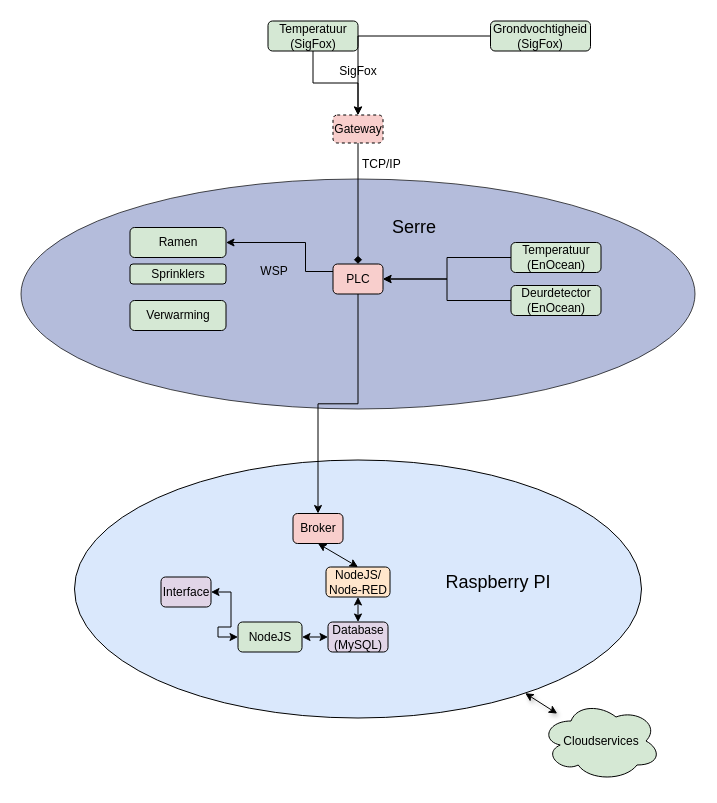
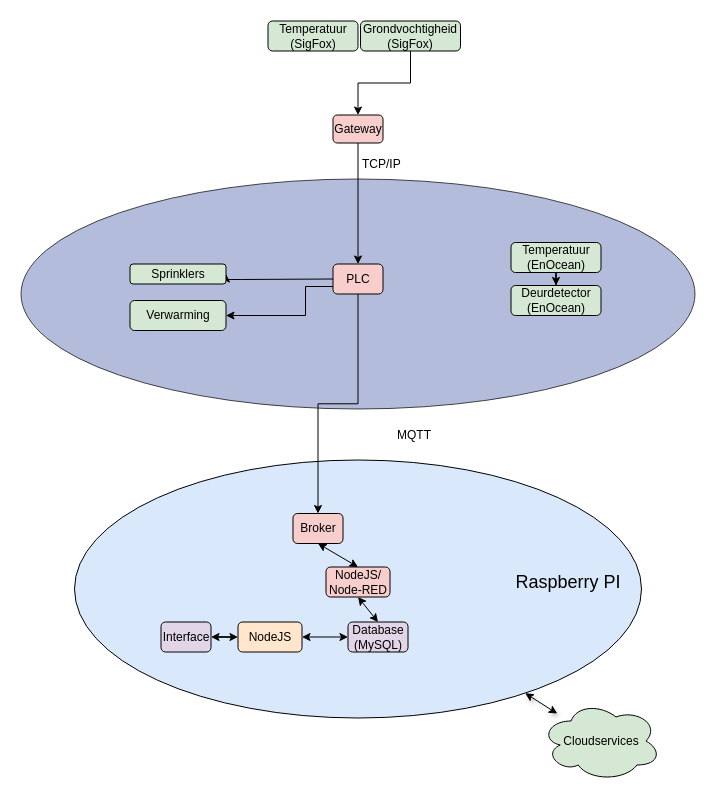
- <mxCell id="27" value="Grondvochtigheid (SigFox)" style="rounded=1;whiteSpace=wrap;html=1;fillColor=#d5e8d4;strokeColor=#000000;" parent="1" vertex="1"><mxGeometry x="490" y="20.5" width="100" height="30" as="geometry" /></mxCell>
+ <mxCell id="27" value="Grondvochtigheid (SigFox)" style="rounded=1;whiteSpace=wrap;html=1;fillColor=#d5e8d4;strokeColor=#000000;" parent="1" vertex="1"><mxGeometry x="360" y="20.5" width="100" height="30" as="geometry" /></mxCell>
- <mxCell id="30" value="SigFox" style="text;html=1;strokeColor=none;fillColor=none;align=center;verticalAlign=middle;whiteSpace=wrap;rounded=0;" parent="1" vertex="1"><mxGeometry x="338" y="61" width="40" height="20" as="geometry" /></mxCell>
- <mxCell id="23" style="edgeStyle=orthogonalEdgeStyle;rounded=0;orthogonalLoop=1;jettySize=auto;html=1;" parent="1" source="24" target="29" edge="1"><mxGeometry relative="1" as="geometry" /></mxCell>
- <mxCell id="29" value="Gateway" style="rounded=1;whiteSpace=wrap;html=1;fillColor=#f8cecc;strokeColor=#000000;dashed=1;" parent="1" vertex="1"><mxGeometry x="332.5" y="114.5" width="50" height="28" as="geometry" /></mxCell>
+ <mxCell id="29" value="Gateway" style="rounded=1;whiteSpace=wrap;html=1;fillColor=#f8cecc;strokeColor=#000000;" parent="1" vertex="1"><mxGeometry x="332.5" y="114.5" width="50" height="28" as="geometry" /></mxCell>
- <mxCell id="25" value="&lt;font style=&quot;font-size: 18px&quot;&gt;Serre&lt;/font&gt;" style="text;html=1;strokeColor=none;fillColor=none;align=center;verticalAlign=middle;whiteSpace=wrap;rounded=0;" parent="1" vertex="1"><mxGeometry x="393.5" y="217" width="40" height="20" as="geometry" /></mxCell>
- <mxCell id="13" value="Ramen" style="rounded=1;whiteSpace=wrap;html=1;fillColor=#d5e8d4;strokeColor=#000000;" parent="1" vertex="1"><mxGeometry x="129.5" y="227" width="96" height="30" as="geometry" /></mxCell>
- <mxCell id="12" style="edgeStyle=orthogonalEdgeStyle;rounded=0;orthogonalLoop=1;jettySize=auto;html=1;exitX=1;exitY=0.5;exitDx=0;exitDy=0;entryX=0;entryY=0.25;entryDx=0;entryDy=0;startArrow=classic;startFill=1;endArrow=none;endFill=0;" parent="1" source="13" target="11" edge="1"><mxGeometry relative="1" as="geometry"><Array as="points"><mxPoint x="305" y="242" /><mxPoint x="305" y="271" /></Array></mxGeometry></mxCell>
- <mxCell id="28" style="edgeStyle=orthogonalEdgeStyle;rounded=0;orthogonalLoop=1;jettySize=auto;html=1;endArrow=diamond;" parent="1" source="29" target="11" edge="1"><mxGeometry relative="1" as="geometry" /></mxCell>
+ <mxCell id="28" style="edgeStyle=orthogonalEdgeStyle;rounded=0;orthogonalLoop=1;jettySize=auto;html=1;" parent="1" source="29" target="11" edge="1"><mxGeometry relative="1" as="geometry" /></mxCell>
- <mxCell id="19" style="edgeStyle=orthogonalEdgeStyle;rounded=0;orthogonalLoop=1;jettySize=auto;html=1;" parent="1" source="20" target="11" edge="1"><mxGeometry relative="1" as="geometry" /></mxCell>
+ <mxCell id="19" style="edgeStyle=orthogonalEdgeStyle;rounded=0;orthogonalLoop=1;jettySize=auto;html=1;" parent="1" source="20" target="22" edge="1"><mxGeometry relative="1" as="geometry" /></mxCell>
- <mxCell id="33" value="WSP" style="text;html=1;strokeColor=none;fillColor=none;align=center;verticalAlign=middle;whiteSpace=wrap;rounded=0;" parent="1" vertex="1"><mxGeometry x="253.5" y="260.5" width="40" height="20" as="geometry" /></mxCell>
+ <mxCell id="16" style="edgeStyle=orthogonalEdgeStyle;rounded=0;orthogonalLoop=1;jettySize=auto;html=1;exitX=1;exitY=0.5;exitDx=0;exitDy=0;startArrow=classic;startFill=1;endArrow=none;endFill=0;entryX=0;entryY=0.5;entryDx=0;entryDy=0;" parent="1" source="17" target="11" edge="1"><mxGeometry relative="1" as="geometry"><mxPoint x="295.5" y="305.5" as="targetPoint" /><Array as="points"><mxPoint x="241" y="279" /><mxPoint x="241" y="279" /></Array></mxGeometry></mxCell>
- <mxCell id="21" style="edgeStyle=orthogonalEdgeStyle;rounded=0;orthogonalLoop=1;jettySize=auto;html=1;entryX=1;entryY=0.5;entryDx=0;entryDy=0;" parent="1" source="22" target="11" edge="1"><mxGeometry relative="1" as="geometry" /></mxCell>
+ <mxCell id="14" style="edgeStyle=orthogonalEdgeStyle;rounded=0;orthogonalLoop=1;jettySize=auto;html=1;exitX=1;exitY=0.5;exitDx=0;exitDy=0;entryX=0;entryY=0.75;entryDx=0;entryDy=0;startArrow=classic;startFill=1;endArrow=none;endFill=0;" parent="1" source="15" target="11" edge="1"><mxGeometry relative="1" as="geometry"><Array as="points"><mxPoint x="305" y="315" /><mxPoint x="305" y="286" /></Array></mxGeometry></mxCell>
+ <mxCell id="18" value="MQTT" style="text;html=1;strokeColor=none;fillColor=none;align=center;verticalAlign=middle;whiteSpace=wrap;rounded=0;" parent="1" vertex="1"><mxGeometry x="393.5" y="425" width="40" height="20" as="geometry" /></mxCell>
- <mxCell id="37" value="NodeJS/&lt;br&gt;Node-RED" style="rounded=1;whiteSpace=wrap;html=1;fillColor=#ffe6cc;strokeColor=#000000;" parent="1" vertex="1"><mxGeometry x="325.5" y="566.5" width="64" height="30" as="geometry" /></mxCell>
+ <mxCell id="37" value="NodeJS/&lt;br&gt;Node-RED" style="rounded=1;whiteSpace=wrap;html=1;fillColor=#f8cecc;strokeColor=#000000;" parent="1" vertex="1"><mxGeometry x="325.5" y="566.5" width="64" height="30" as="geometry" /></mxCell>
- <mxCell id="31" value="&lt;font style=&quot;font-size: 18px&quot;&gt;Raspberry PI&lt;/font&gt;" style="text;html=1;strokeColor=none;fillColor=none;align=center;verticalAlign=middle;whiteSpace=wrap;rounded=0;" parent="1" vertex="1"><mxGeometry x="439.5" y="571.5" width="116" height="20" as="geometry" /></mxCell>
+ <mxCell id="31" value="&lt;font style=&quot;font-size: 18px&quot;&gt;Raspberry PI&lt;/font&gt;" style="text;html=1;strokeColor=none;fillColor=none;align=center;verticalAlign=middle;whiteSpace=wrap;rounded=0;" parent="1" vertex="1"><mxGeometry x="509.5" y="571.5" width="116" height="20" as="geometry" /></mxCell>
- <mxCell id="6" value="Interface" style="rounded=1;whiteSpace=wrap;html=1;fillColor=#e1d5e7;strokeColor=#000000;" parent="1" vertex="1"><mxGeometry x="160.5" y="576.5" width="50" height="30" as="geometry" /></mxCell>
+ <mxCell id="6" value="Interface" style="rounded=1;whiteSpace=wrap;html=1;fillColor=#e1d5e7;strokeColor=#000000;" parent="1" vertex="1"><mxGeometry x="160.5" y="621.5" width="50" height="30" as="geometry" /></mxCell>
- <mxCell id="39" value="NodeJS" style="rounded=1;whiteSpace=wrap;html=1;fillColor=#d5e8d4;strokeColor=#000000;" vertex="1" parent="1"><mxGeometry x="237.5" y="621.5" width="64" height="30" as="geometry" /></mxCell>
+ <mxCell id="39" value="NodeJS" style="rounded=1;whiteSpace=wrap;html=1;fillColor=#ffe6cc;strokeColor=#000000;" vertex="1" parent="1"><mxGeometry x="237.5" y="621.5" width="64" height="30" as="geometry" /></mxCell>
- <mxCell id="7" value="Database&lt;br&gt;(MySQL)" style="rounded=1;whiteSpace=wrap;html=1;fillColor=#e1d5e7;strokeColor=#000000;" parent="1" vertex="1"><mxGeometry x="327.5" y="621.5" width="60" height="30" as="geometry" /></mxCell>
+ <mxCell id="7" value="Database&lt;br&gt;(MySQL)" style="rounded=1;whiteSpace=wrap;html=1;fillColor=#e1d5e7;strokeColor=#000000;" parent="1" vertex="1"><mxGeometry x="347.5" y="621.5" width="60" height="30" as="geometry" /></mxCell>
